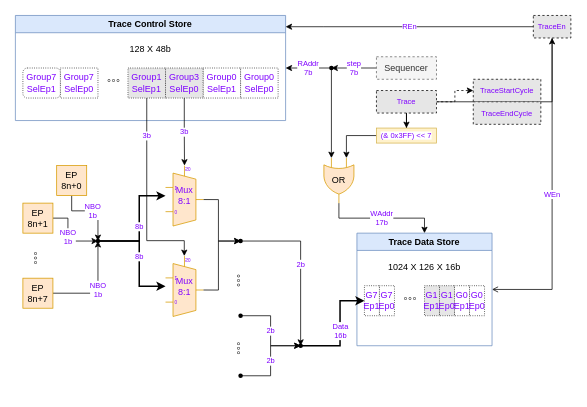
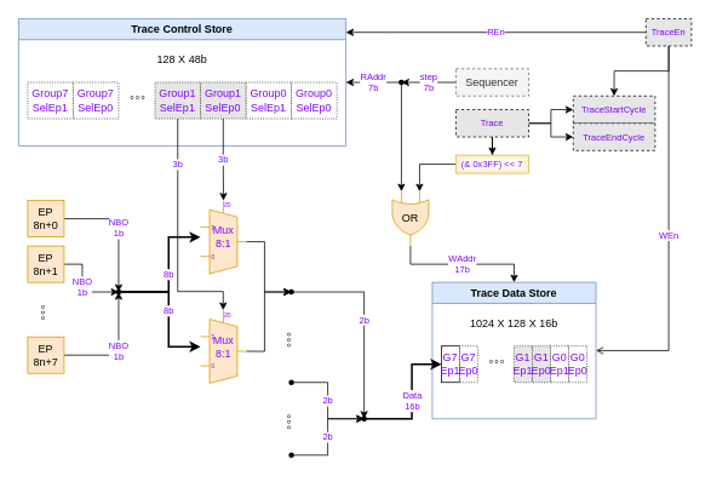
+ <mxCell id="54" style="edgeStyle=orthogonalEdgeStyle;rounded=0;orthogonalLoop=1;jettySize=auto;html=1;strokeWidth=1;fontSize=10;fontColor=#7F00FF;" edge="1" parent="1" source="55" target="64"><mxGeometry relative="1" as="geometry" /></mxCell>
- <mxCell id="8" value="Group7 SelEp1" style="whiteSpace=wrap;html=1;dashed=1;dashPattern=1 2;fontColor=#7F00FF;rounded=1;" vertex="1" parent="2"><mxGeometry x="10" y="70" width="50" height="40" as="geometry" /></mxCell>
+ <mxCell id="8" value="Group7 SelEp1" style="rounded=0;whiteSpace=wrap;html=1;dashed=1;dashPattern=1 2;fontColor=#7F00FF;" vertex="1" parent="2"><mxGeometry x="10" y="70" width="50" height="40" as="geometry" /></mxCell>
- <mxCell id="7" value="Group3 SelEp0" style="rounded=0;whiteSpace=wrap;html=1;dashed=1;dashPattern=1 2;fontColor=#7F00FF;fillColor=#E6E6E6;" vertex="1" parent="2"><mxGeometry x="200" y="70" width="50" height="40" as="geometry" /></mxCell>
+ <mxCell id="7" value="Group1 SelEp0" style="rounded=0;whiteSpace=wrap;html=1;dashed=1;dashPattern=1 2;fontColor=#7F00FF;fillColor=#E6E6E6;" vertex="1" parent="2"><mxGeometry x="200" y="70" width="50" height="40" as="geometry" /></mxCell>
- <mxCell id="58" style="edgeStyle=orthogonalEdgeStyle;rounded=0;orthogonalLoop=1;jettySize=auto;html=1;strokeWidth=1;fontSize=10;fontColor=#7F00FF;dashed=1;" edge="1" parent="1" source="60" target="64"><mxGeometry relative="1" as="geometry" /></mxCell>
+ <mxCell id="58" style="edgeStyle=orthogonalEdgeStyle;rounded=0;orthogonalLoop=1;jettySize=auto;html=1;strokeWidth=1;fontSize=10;fontColor=#7F00FF;" edge="1" parent="1" source="60" target="64"><mxGeometry relative="1" as="geometry" /></mxCell>
- <mxCell id="59" style="edgeStyle=orthogonalEdgeStyle;rounded=0;orthogonalLoop=1;jettySize=auto;html=1;strokeWidth=1;fontSize=10;fontColor=#7F00FF;" edge="1" parent="1" source="60" target="55"><mxGeometry relative="1" as="geometry" /></mxCell>
+ <mxCell id="59" style="edgeStyle=orthogonalEdgeStyle;rounded=0;orthogonalLoop=1;jettySize=auto;html=1;strokeWidth=1;fontSize=10;fontColor=#7F00FF;" edge="1" parent="1" source="60" target="65"><mxGeometry relative="1" as="geometry" /></mxCell>
- <mxCell id="12" value="EP 8n+0" style="rounded=0;whiteSpace=wrap;html=1;fillColor=#ffe6cc;strokeColor=#d79b00;" vertex="1" parent="1"><mxGeometry x="75" y="220" width="40" height="40" as="geometry" /></mxCell>
+ <mxCell id="12" value="EP 8n+0" style="rounded=0;whiteSpace=wrap;html=1;fillColor=#ffe6cc;strokeColor=#d79b00;" vertex="1" parent="1"><mxGeometry x="30" y="220" width="40" height="40" as="geometry" /></mxCell>
- <mxCell id="30" value="1024 X 126 X 16b" style="text;html=1;strokeColor=none;fillColor=none;align=center;verticalAlign=middle;whiteSpace=wrap;rounded=0;" vertex="1" parent="29"><mxGeometry x="40" y="30" width="100" height="30" as="geometry" /></mxCell>
+ <mxCell id="30" value="1024 X 128 X 16b" style="text;html=1;strokeColor=none;fillColor=none;align=center;verticalAlign=middle;whiteSpace=wrap;rounded=0;" vertex="1" parent="29"><mxGeometry x="40" y="30" width="100" height="30" as="geometry" /></mxCell>
- <mxCell id="31" value="G7 Ep1" style="rounded=0;whiteSpace=wrap;html=1;dashed=1;dashPattern=1 2;fontColor=#7F00FF;" vertex="1" parent="29"><mxGeometry x="10" y="70" width="20" height="40" as="geometry" /></mxCell>
+ <mxCell id="31" value="G7 Ep1" style="rounded=0;whiteSpace=wrap;html=1;dashed=0;dashPattern=1 2;fontColor=#7F00FF;" vertex="1" parent="29"><mxGeometry x="10" y="70" width="20" height="40" as="geometry" /></mxCell>
